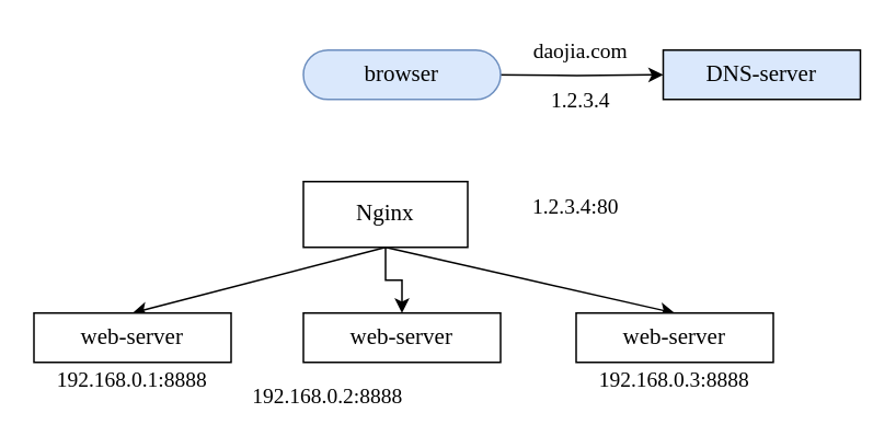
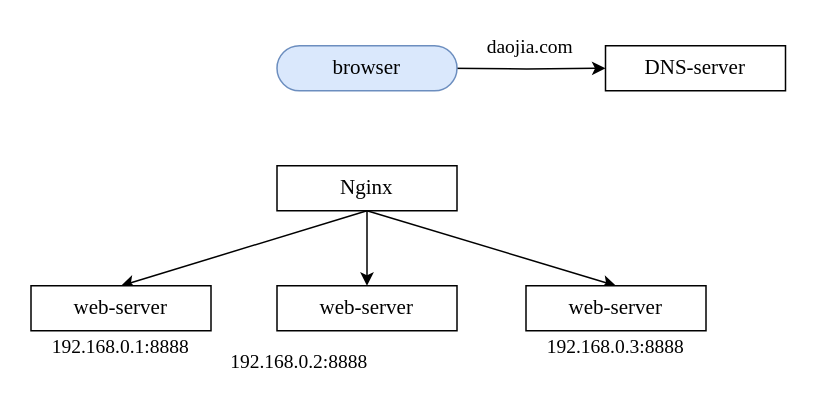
- <mxCell id="4" value="DNS-server" style="rounded=0;whiteSpace=wrap;html=1;fontFamily=Verdana;fontSize=14;fillColor=#dae8fc;" vertex="1" parent="1"><mxGeometry x="403" y="30" width="120" height="30" as="geometry" /></mxCell>
+ <mxCell id="4" value="DNS-server" style="rounded=0;whiteSpace=wrap;html=1;fontFamily=Verdana;fontSize=14;" vertex="1" parent="1"><mxGeometry x="403" y="30" width="120" height="30" as="geometry" /></mxCell>
- <mxCell id="13" value="1.2.3.4" style="text;html=1;strokeColor=none;fillColor=none;align=center;verticalAlign=middle;whiteSpace=wrap;rounded=0;fontFamily=Verdana;fontSize=13;" vertex="1" parent="1"><mxGeometry x="333" y="50" width="40" height="20" as="geometry" /></mxCell>
- <mxCell id="14" value="1.2.3.4:80" style="text;html=1;strokeColor=none;fillColor=none;align=center;verticalAlign=middle;whiteSpace=wrap;rounded=0;fontFamily=Verdana;fontSize=13;" vertex="1" parent="1"><mxGeometry x="330" y="115" width="40" height="20" as="geometry" /></mxCell>
- <mxCell id="8" value="Nginx" style="rounded=0;whiteSpace=wrap;html=1;fontFamily=Verdana;fontSize=14;" vertex="1" parent="1"><mxGeometry x="184" y="110" width="100" height="40" as="geometry" /></mxCell>
+ <mxCell id="8" value="Nginx" style="rounded=0;whiteSpace=wrap;html=1;fontFamily=Verdana;fontSize=14;" vertex="1" parent="1"><mxGeometry x="184" y="110" width="120" height="30" as="geometry" /></mxCell>
